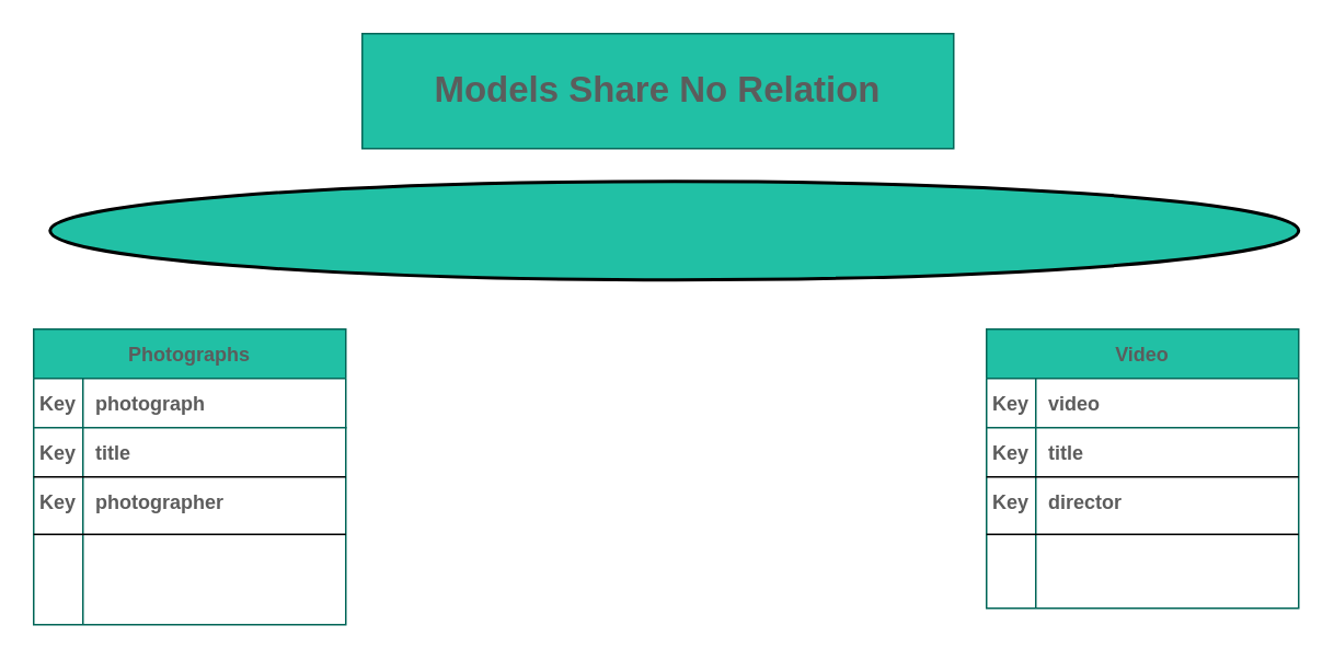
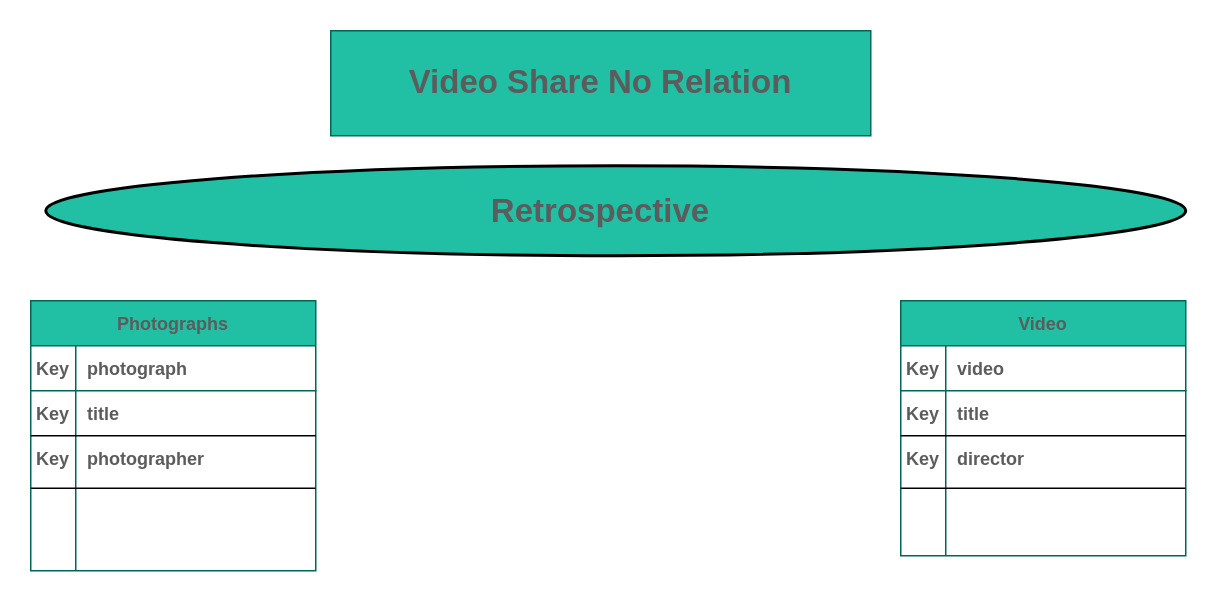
- <mxCell id="38" value="&lt;b&gt;&lt;font style=&quot;font-size: 22px&quot;&gt;Models Share No Relation&lt;/font&gt;&lt;/b&gt;" style="html=1;whiteSpace=wrap;container=1;recursiveResize=0;collapsible=0;rounded=0;sketch=0;fontColor=#5C5C5C;strokeColor=#006658;fillColor=#21C0A5;" vertex="1" parent="1"><mxGeometry x="220" y="20" width="360" height="70" as="geometry" /></mxCell>
+ <mxCell id="38" value="&lt;b&gt;&lt;font style=&quot;font-size: 22px&quot;&gt;Video Share No Relation&lt;/font&gt;&lt;/b&gt;" style="html=1;whiteSpace=wrap;container=1;recursiveResize=0;collapsible=0;rounded=0;sketch=0;fontColor=#5C5C5C;strokeColor=#006658;fillColor=#21C0A5;" vertex="1" parent="1"><mxGeometry x="220" y="20" width="360" height="70" as="geometry" /></mxCell>
+ <mxCell id="40" value="Retrospective" style="text;strokeColor=none;fillColor=none;align=center;verticalAlign=top;spacingLeft=4;spacingRight=4;overflow=hidden;rotatable=0;points=[[0,0.5],[1,0.5]];portConstraint=eastwest;rounded=0;sketch=0;fontSize=22;fontColor=#5C5C5C;fontStyle=1" vertex="1" parent="1"><mxGeometry x="260" y="120" width="280" height="26" as="geometry" /></mxCell>
